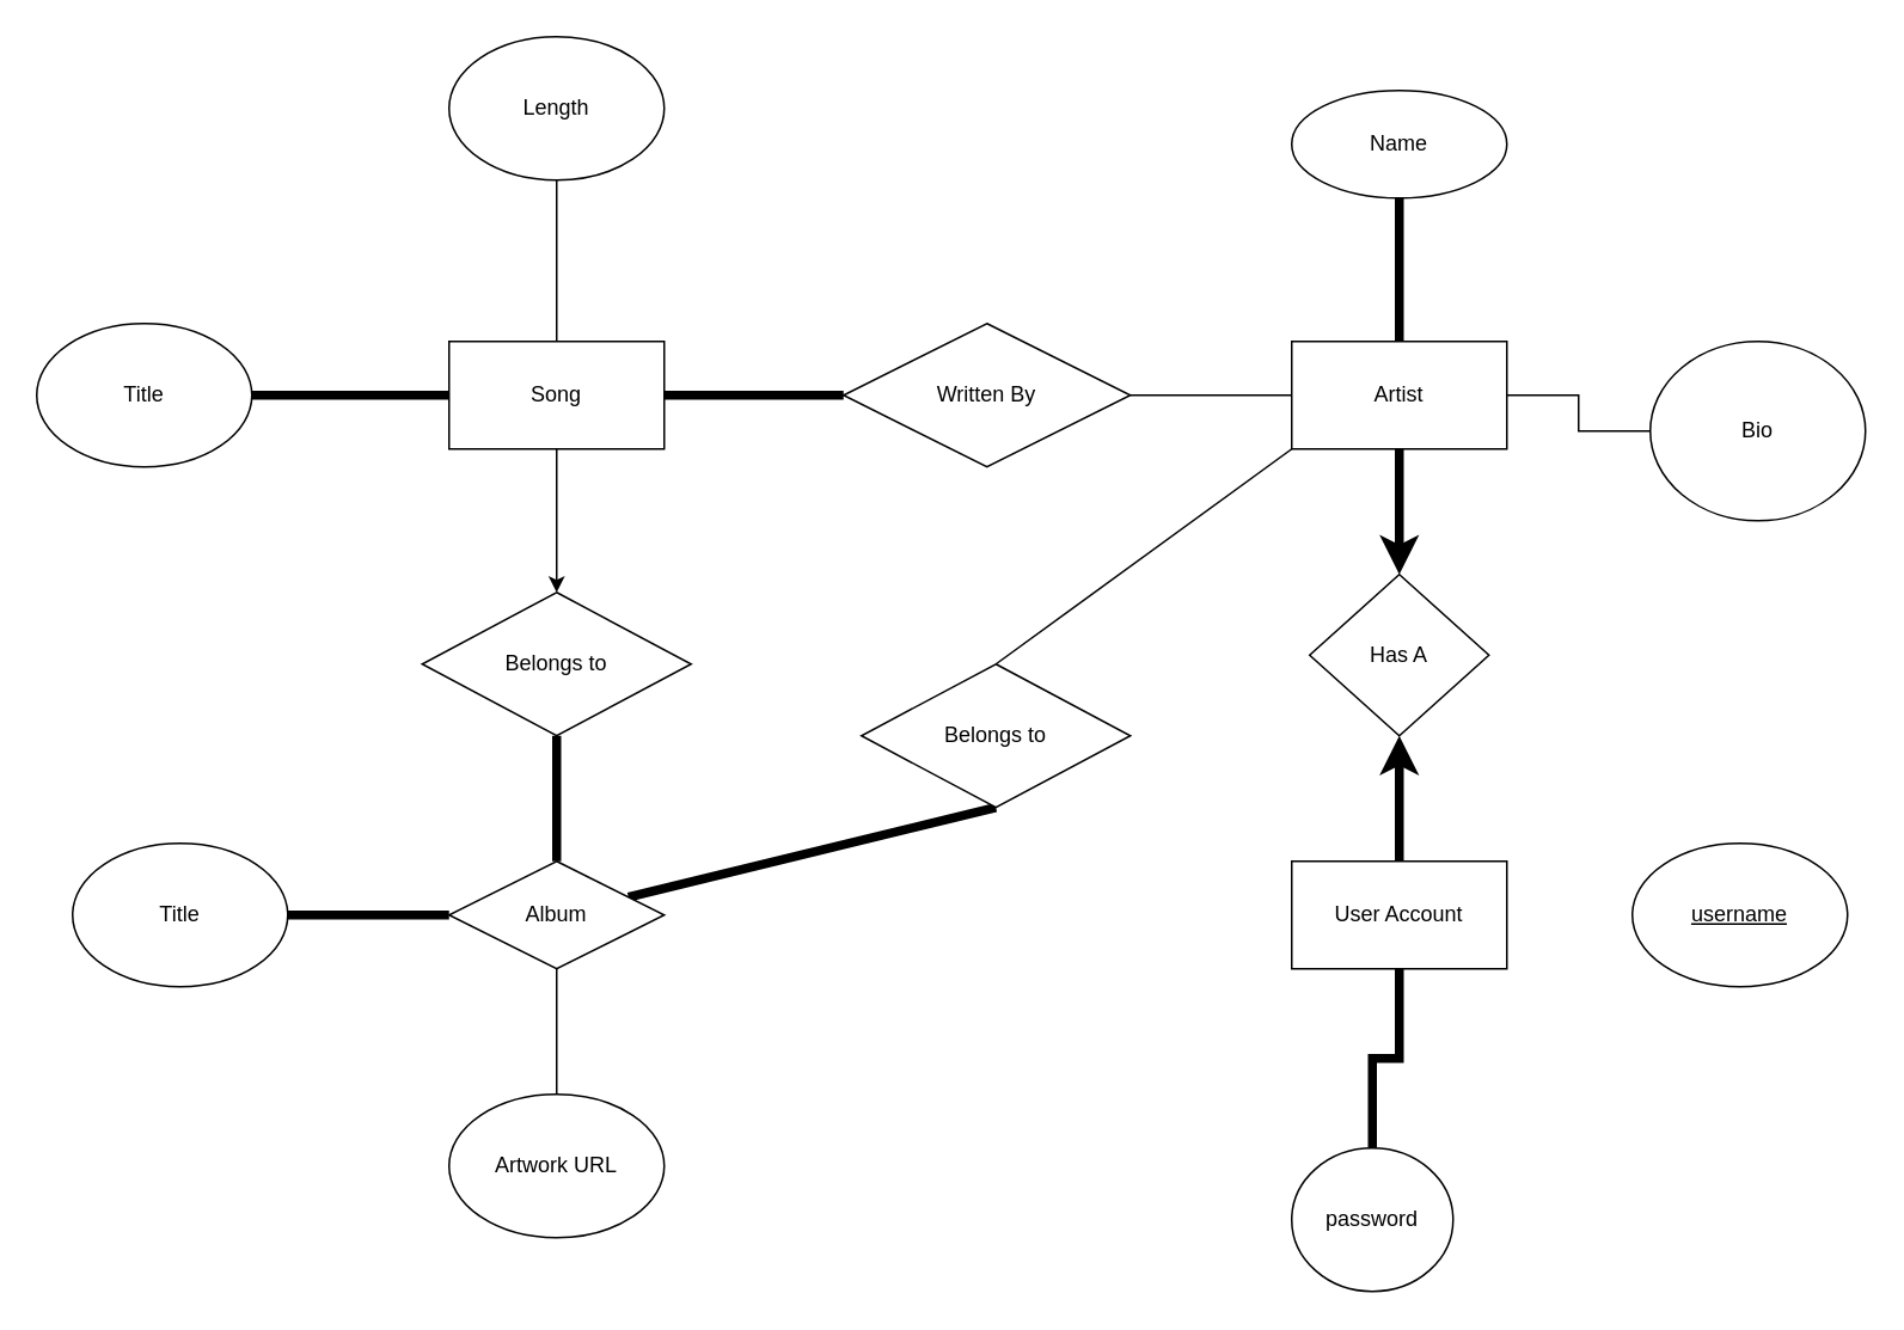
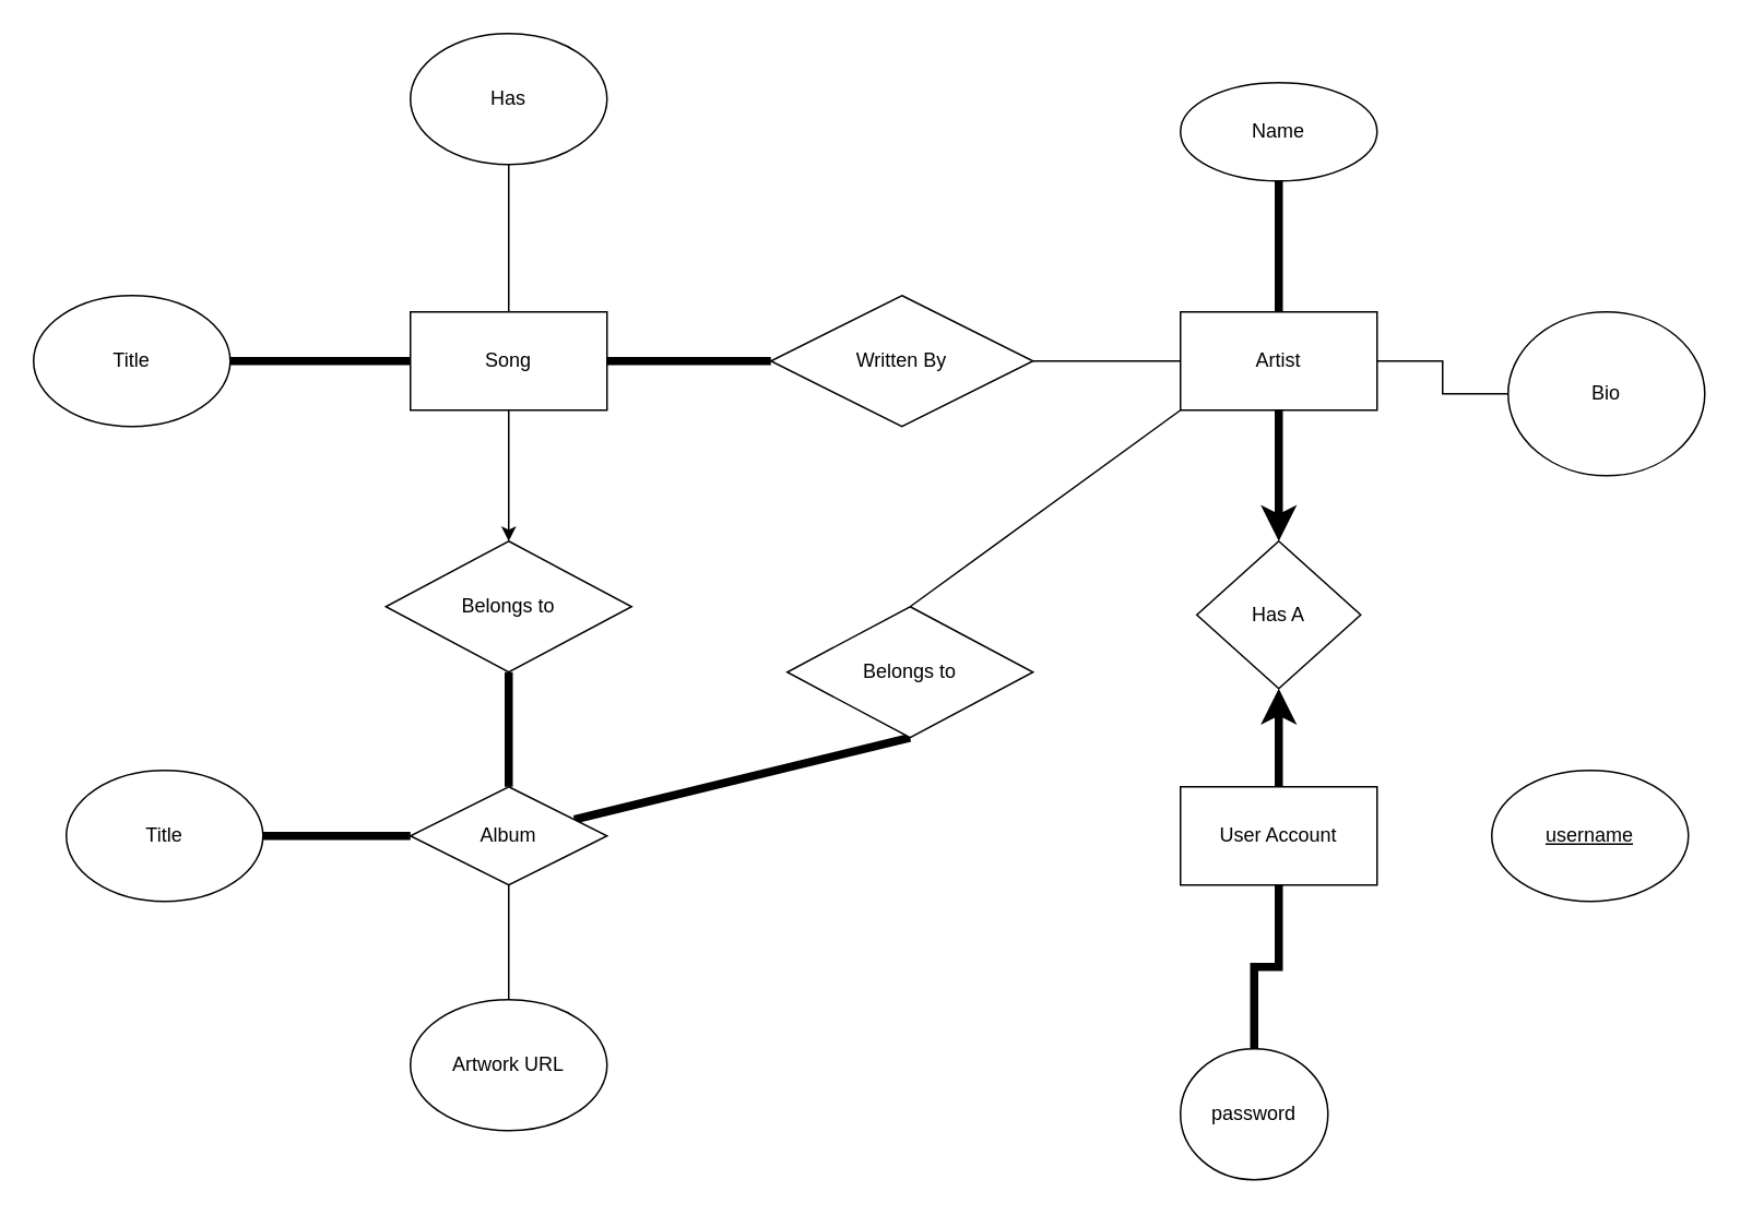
- <mxCell id="13" value="Length" style="ellipse;whiteSpace=wrap;html=1;" vertex="1" parent="1"><mxGeometry x="250" y="20" width="120" height="80" as="geometry" /></mxCell>
+ <mxCell id="13" value="Has" style="ellipse;whiteSpace=wrap;html=1;" vertex="1" parent="1"><mxGeometry x="250" y="20" width="120" height="80" as="geometry" /></mxCell>
- <mxCell id="31" value="Has A" style="rhombus;whiteSpace=wrap;html=1;rounded=0;" vertex="1" parent="1"><mxGeometry x="730" y="320" width="100" height="90" as="geometry" /></mxCell>
+ <mxCell id="31" value="Has A" style="rhombus;whiteSpace=wrap;html=1;rounded=0;" vertex="1" parent="1"><mxGeometry x="730" y="330" width="100" height="90" as="geometry" /></mxCell>
